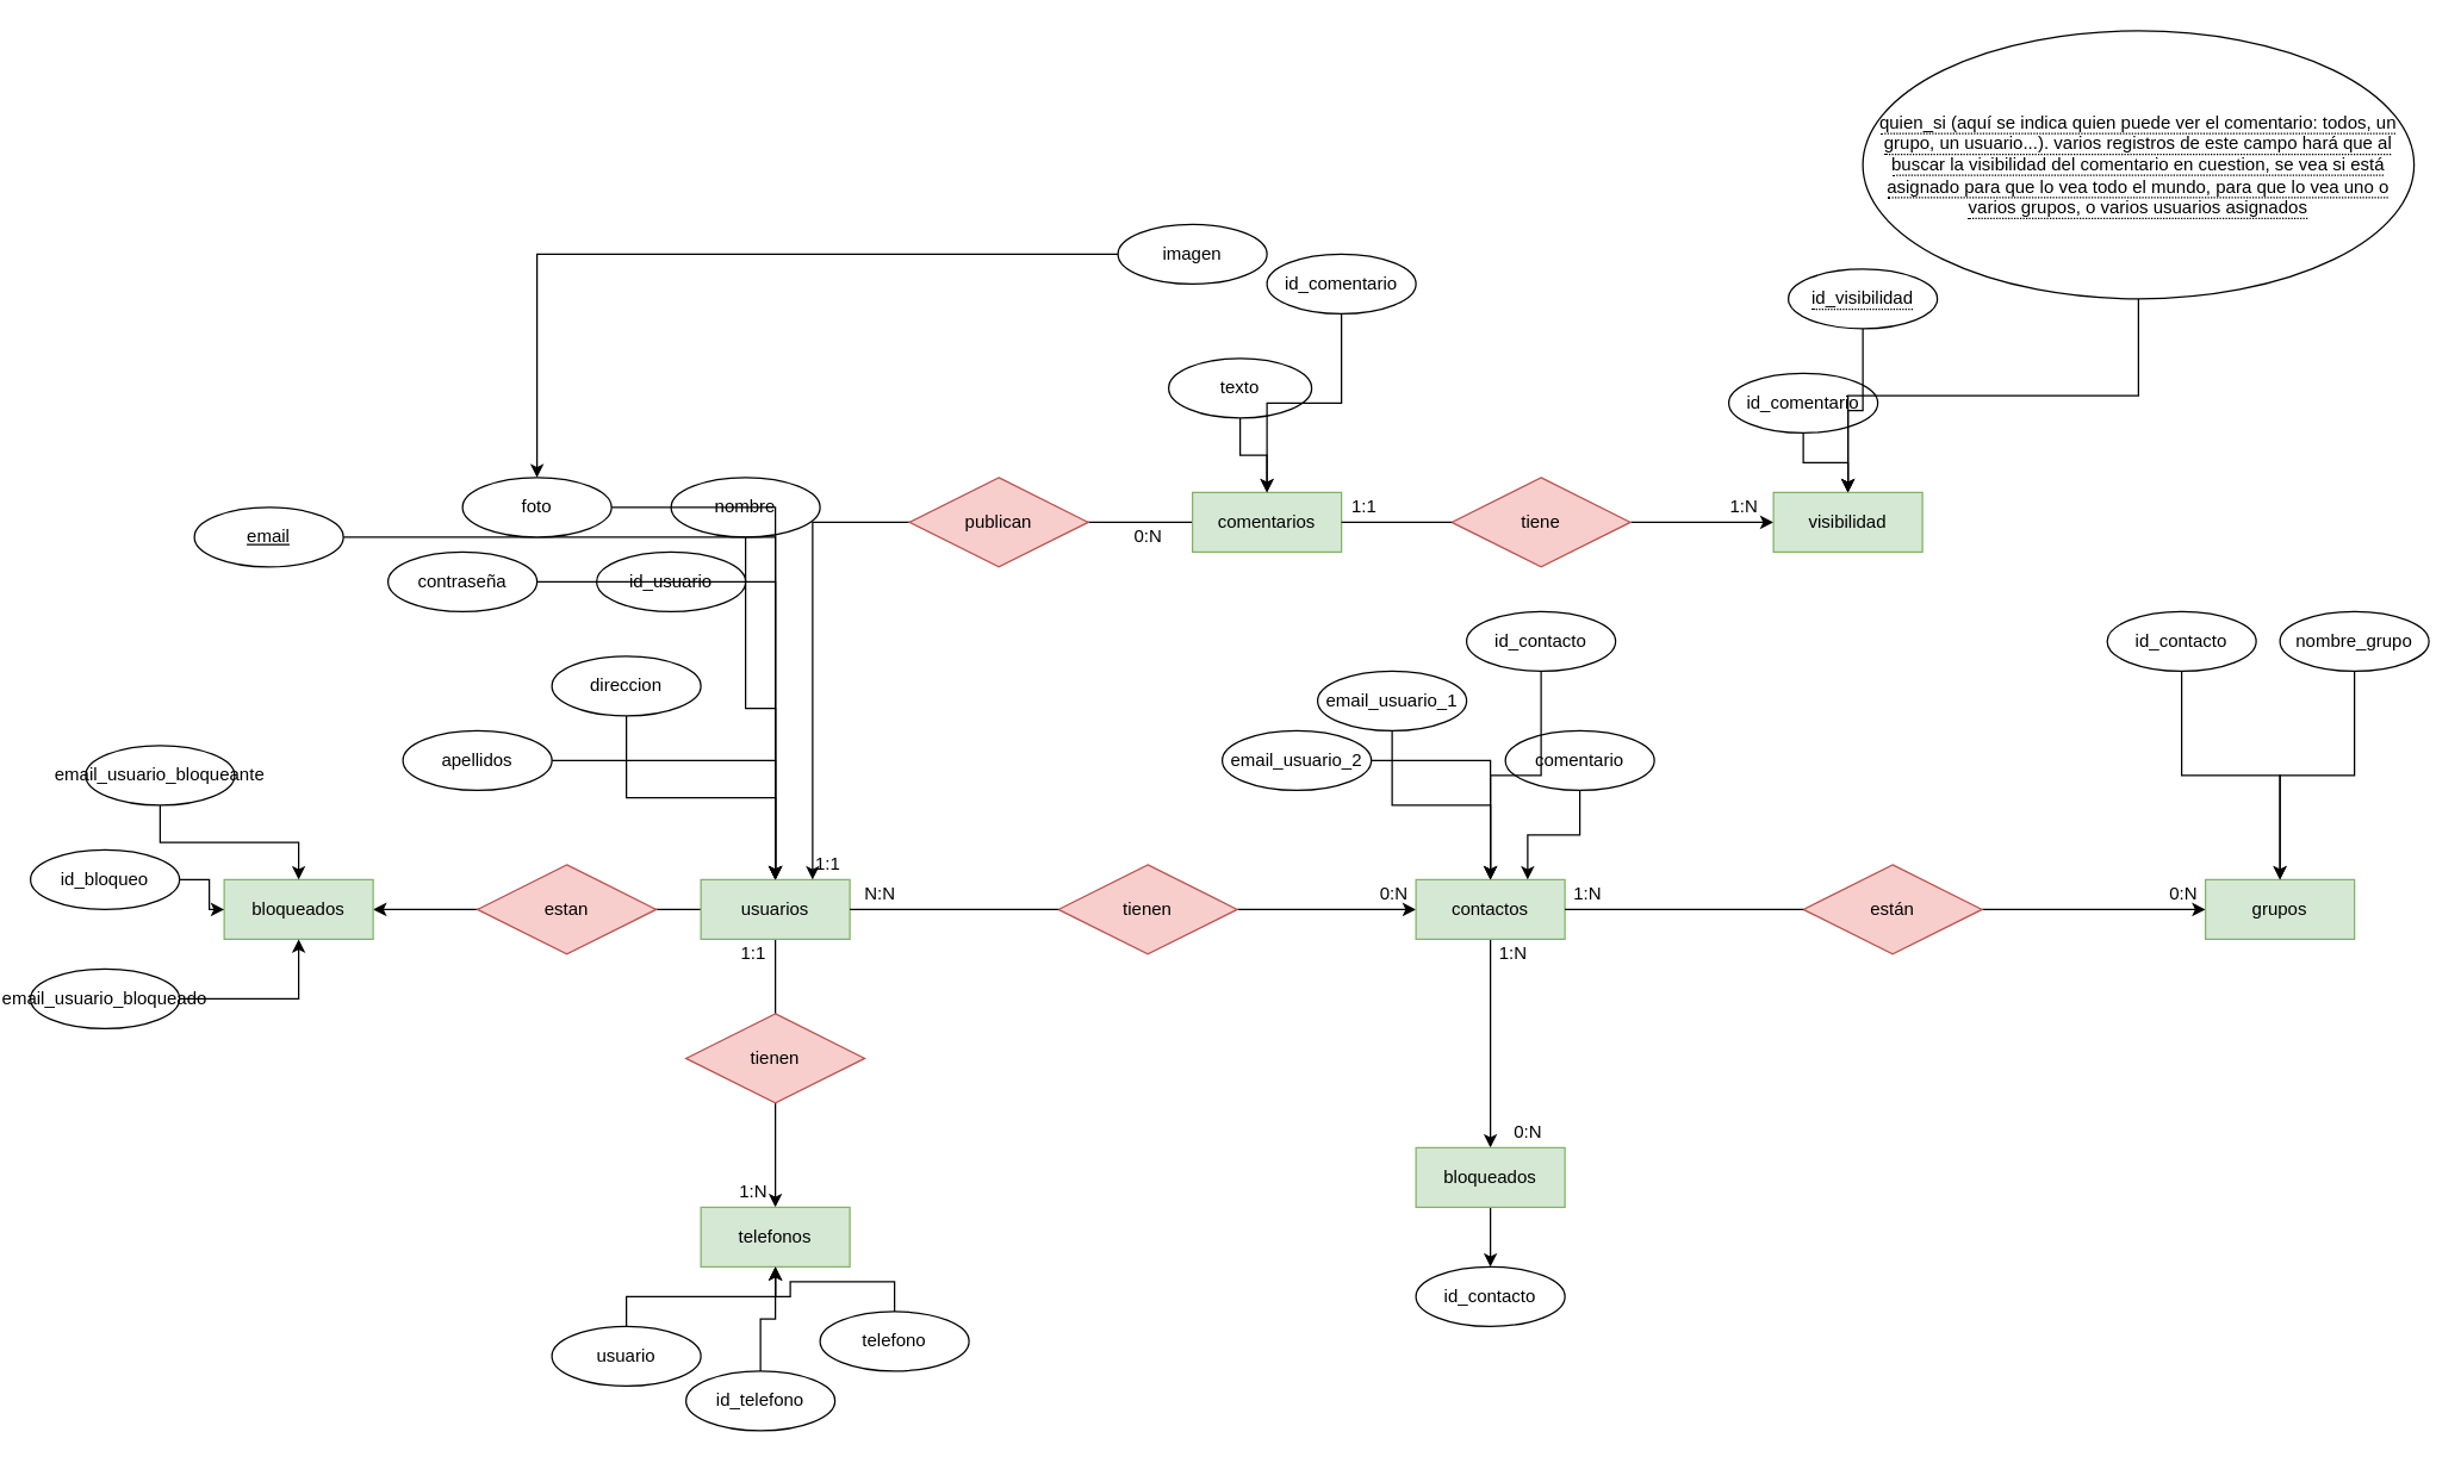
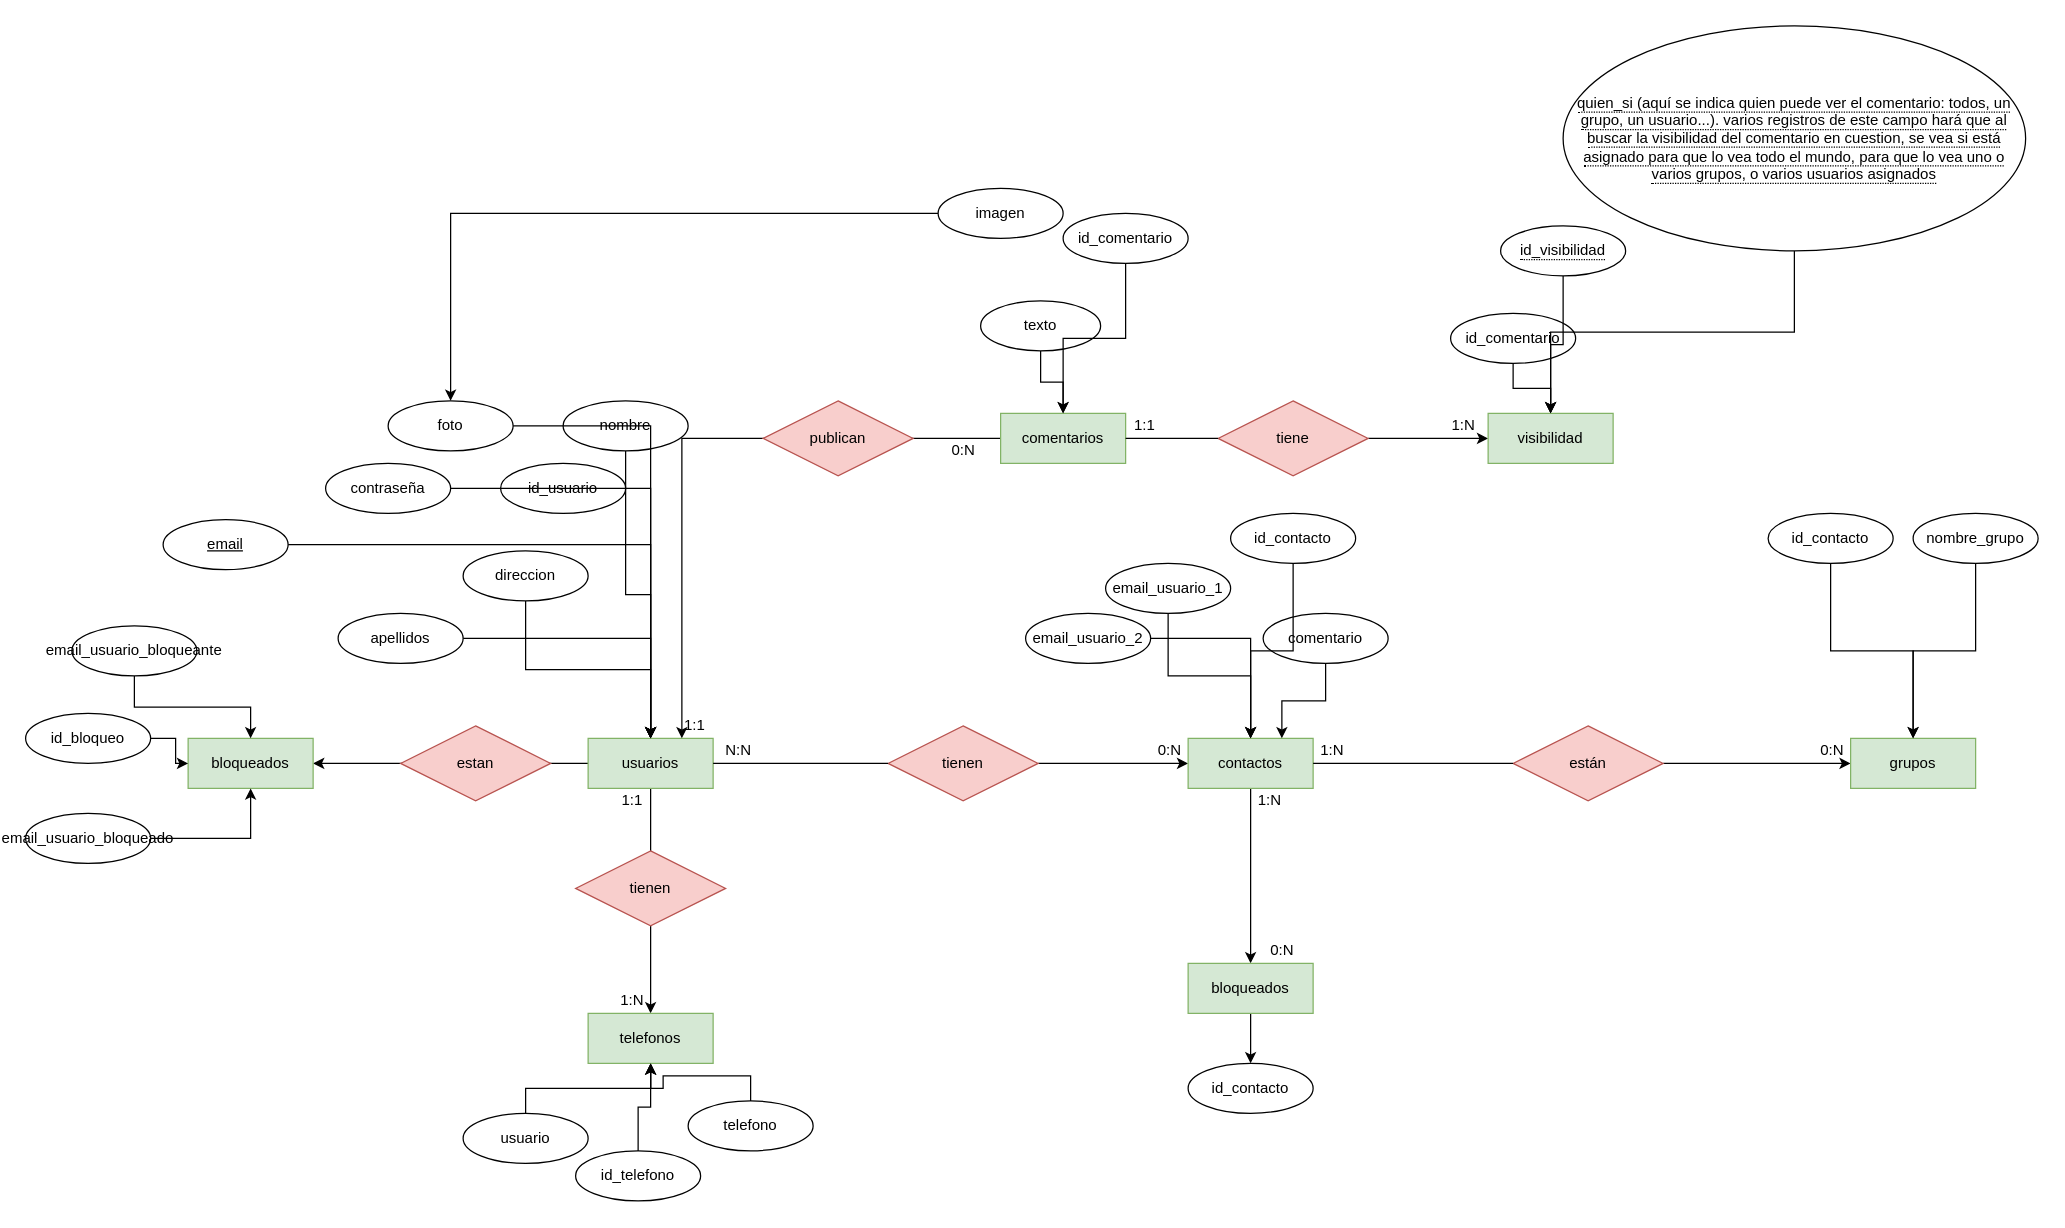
- <mxCell id="16" value="&lt;u&gt;email&lt;/u&gt;" style="ellipse;whiteSpace=wrap;html=1;align=center;" vertex="1" parent="1"><mxGeometry x="130" y="340" width="100" height="40" as="geometry" /></mxCell>
+ <mxCell id="16" value="&lt;u&gt;email&lt;/u&gt;" style="ellipse;whiteSpace=wrap;html=1;align=center;" vertex="1" parent="1"><mxGeometry x="130" y="415" width="100" height="40" as="geometry" /></mxCell>
